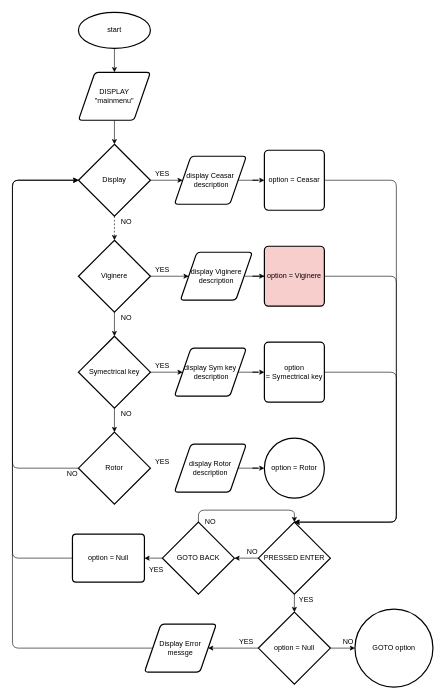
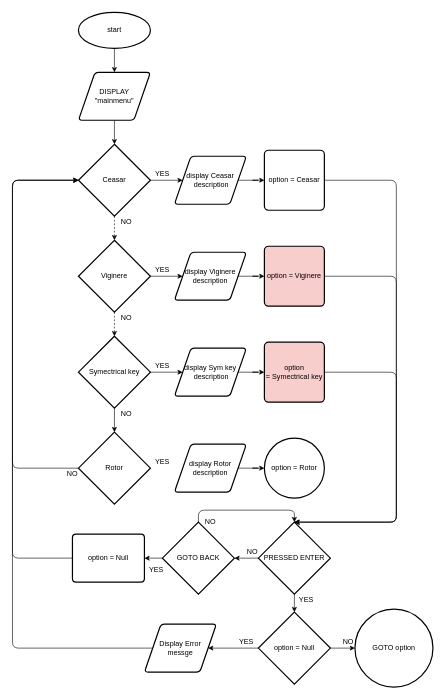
- <mxCell id="8" value="Display" style="strokeWidth=2;html=1;shape=mxgraph.flowchart.decision;whiteSpace=wrap;" parent="1" vertex="1"><mxGeometry x="130" y="240" width="120" height="120" as="geometry" /></mxCell>
+ <mxCell id="8" value="Ceasar" style="strokeWidth=2;html=1;shape=mxgraph.flowchart.decision;whiteSpace=wrap;" parent="1" vertex="1"><mxGeometry x="130" y="240" width="120" height="120" as="geometry" /></mxCell>
- <mxCell id="21" value="display Viginere description" style="shape=parallelogram;html=1;strokeWidth=2;perimeter=parallelogramPerimeter;whiteSpace=wrap;rounded=1;arcSize=12;size=0.23;" parent="1" vertex="1"><mxGeometry x="300" y="420" width="120" height="80" as="geometry" /></mxCell>
+ <mxCell id="21" value="display Viginere description" style="shape=parallelogram;html=1;strokeWidth=2;perimeter=parallelogramPerimeter;whiteSpace=wrap;rounded=1;arcSize=12;size=0.23;" parent="1" vertex="1"><mxGeometry x="290" y="420" width="120" height="80" as="geometry" /></mxCell>
- <mxCell id="9" value="" style="edgeStyle=orthogonalEdgeStyle;rounded=0;orthogonalLoop=1;jettySize=auto;html=1;" parent="1" source="11" target="15" edge="1"><mxGeometry relative="1" as="geometry" /></mxCell>
+ <mxCell id="9" value="" style="edgeStyle=orthogonalEdgeStyle;rounded=0;orthogonalLoop=1;jettySize=auto;html=1;dashed=1;" parent="1" source="11" target="15" edge="1"><mxGeometry relative="1" as="geometry" /></mxCell>
- <mxCell id="47" value="&lt;span&gt;option =&amp;nbsp;&lt;/span&gt;Symectrical key" style="rounded=1;whiteSpace=wrap;html=1;absoluteArcSize=1;arcSize=14;strokeWidth=2;" parent="1" vertex="1"><mxGeometry x="440" y="570" width="100" height="100" as="geometry" /></mxCell>
+ <mxCell id="47" value="&lt;span&gt;option =&amp;nbsp;&lt;/span&gt;Symectrical key" style="rounded=1;whiteSpace=wrap;html=1;absoluteArcSize=1;arcSize=14;strokeWidth=2;fillColor=#f8cecc;" parent="1" vertex="1"><mxGeometry x="440" y="570" width="100" height="100" as="geometry" /></mxCell>
